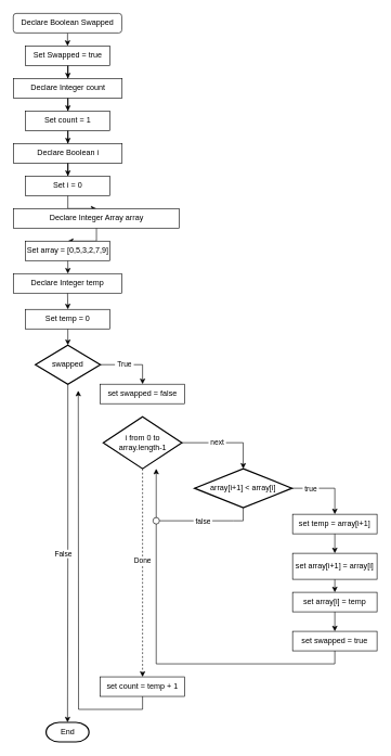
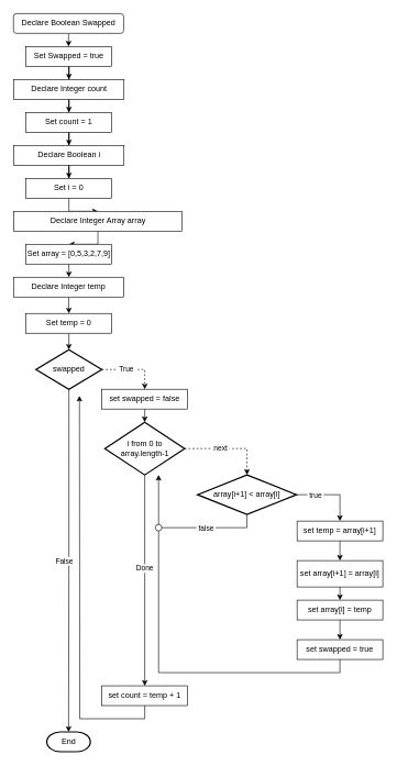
- <mxCell id="22" style="edgeStyle=orthogonalEdgeStyle;rounded=0;orthogonalLoop=1;jettySize=auto;html=1;exitX=1;exitY=0.5;exitDx=0;exitDy=0;exitPerimeter=0;" edge="1" parent="1" source="26" target="28"><mxGeometry relative="1" as="geometry" /></mxCell>
+ <mxCell id="22" style="edgeStyle=orthogonalEdgeStyle;rounded=0;orthogonalLoop=1;jettySize=auto;html=1;exitX=1;exitY=0.5;exitDx=0;exitDy=0;exitPerimeter=0;dashed=1;" edge="1" parent="1" source="26" target="28"><mxGeometry relative="1" as="geometry" /></mxCell>
+ <mxCell id="27" style="edgeStyle=orthogonalEdgeStyle;rounded=0;orthogonalLoop=1;jettySize=auto;html=1;exitX=0.5;exitY=1;exitDx=0;exitDy=0;entryX=0.5;entryY=0;entryDx=0;entryDy=0;entryPerimeter=0;" edge="1" parent="1" source="28" target="33"><mxGeometry relative="1" as="geometry" /></mxCell>
- <mxCell id="29" style="edgeStyle=orthogonalEdgeStyle;rounded=0;orthogonalLoop=1;jettySize=auto;html=1;exitX=1;exitY=0.5;exitDx=0;exitDy=0;exitPerimeter=0;entryX=0.5;entryY=0;entryDx=0;entryDy=0;entryPerimeter=0;" edge="1" parent="1" source="33" target="38"><mxGeometry relative="1" as="geometry" /></mxCell>
+ <mxCell id="29" style="edgeStyle=orthogonalEdgeStyle;rounded=0;orthogonalLoop=1;jettySize=auto;html=1;exitX=1;exitY=0.5;exitDx=0;exitDy=0;exitPerimeter=0;entryX=0.5;entryY=0;entryDx=0;entryDy=0;entryPerimeter=0;dashed=1;" edge="1" parent="1" source="33" target="38"><mxGeometry relative="1" as="geometry" /></mxCell>
- <mxCell id="31" style="edgeStyle=orthogonalEdgeStyle;rounded=0;orthogonalLoop=1;jettySize=auto;html=1;exitX=0.5;exitY=1;exitDx=0;exitDy=0;exitPerimeter=0;entryX=0.5;entryY=0;entryDx=0;entryDy=0;endArrow=classic;endFill=1;dashed=1;" edge="1" parent="1" source="33" target="50"><mxGeometry relative="1" as="geometry" /></mxCell>
+ <mxCell id="31" style="edgeStyle=orthogonalEdgeStyle;rounded=0;orthogonalLoop=1;jettySize=auto;html=1;exitX=0.5;exitY=1;exitDx=0;exitDy=0;exitPerimeter=0;entryX=0.5;entryY=0;entryDx=0;entryDy=0;endArrow=classic;endFill=1;" edge="1" parent="1" source="33" target="50"><mxGeometry relative="1" as="geometry" /></mxCell>
